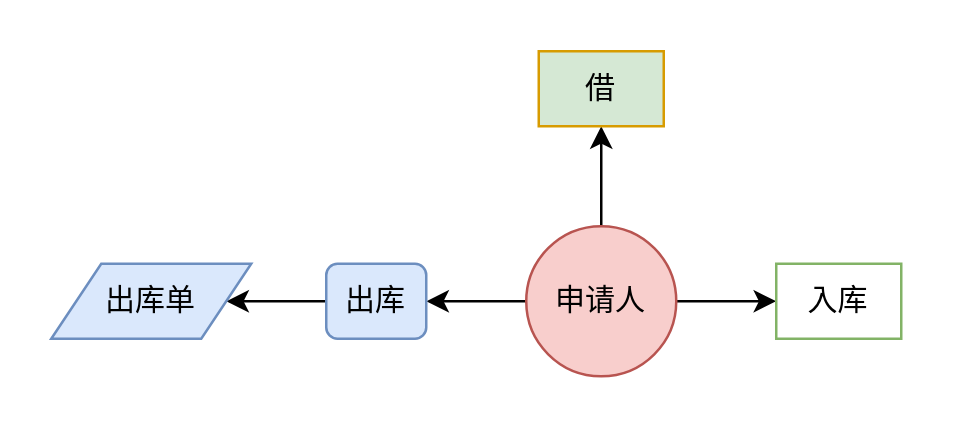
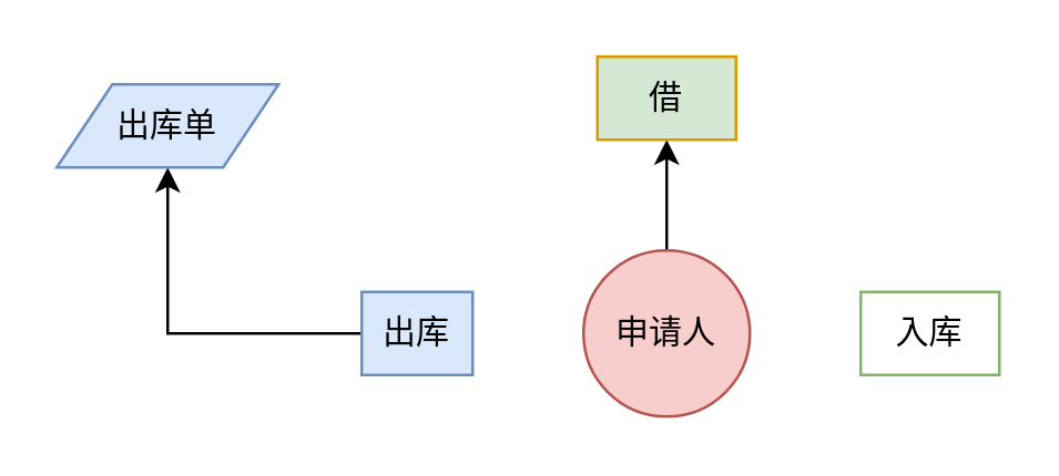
- <mxCell id="10" value="出库单" style="shape=parallelogram;perimeter=parallelogramPerimeter;whiteSpace=wrap;html=1;fixedSize=1;align=center;fillColor=#dae8fc;strokeColor=#6c8ebf;" vertex="1" parent="1"><mxGeometry x="20" y="105" width="80" height="30" as="geometry" /></mxCell>
+ <mxCell id="10" value="出库单" style="shape=parallelogram;perimeter=parallelogramPerimeter;whiteSpace=wrap;html=1;fixedSize=1;align=center;fillColor=#dae8fc;strokeColor=#6c8ebf;" vertex="1" parent="1"><mxGeometry x="20" y="30" width="80" height="30" as="geometry" /></mxCell>
- <mxCell id="7" value="出库" style="whiteSpace=wrap;html=1;fillColor=#dae8fc;strokeColor=#6c8ebf;rounded=1;" parent="1" vertex="1"><mxGeometry x="130" y="105" width="40" height="30" as="geometry" /></mxCell>
+ <mxCell id="7" value="出库" style="rounded=0;whiteSpace=wrap;html=1;fillColor=#dae8fc;strokeColor=#6c8ebf;" parent="1" vertex="1"><mxGeometry x="130" y="105" width="40" height="30" as="geometry" /></mxCell>
- <mxCell id="2" value="" style="edgeStyle=orthogonalEdgeStyle;rounded=0;orthogonalLoop=1;jettySize=auto;html=1;" edge="1" parent="1" source="5" target="7"><mxGeometry relative="1" as="geometry" /></mxCell>
- <mxCell id="4" value="" style="edgeStyle=orthogonalEdgeStyle;rounded=0;orthogonalLoop=1;jettySize=auto;html=1;" edge="1" parent="1" source="5" target="9"><mxGeometry relative="1" as="geometry" /></mxCell>
